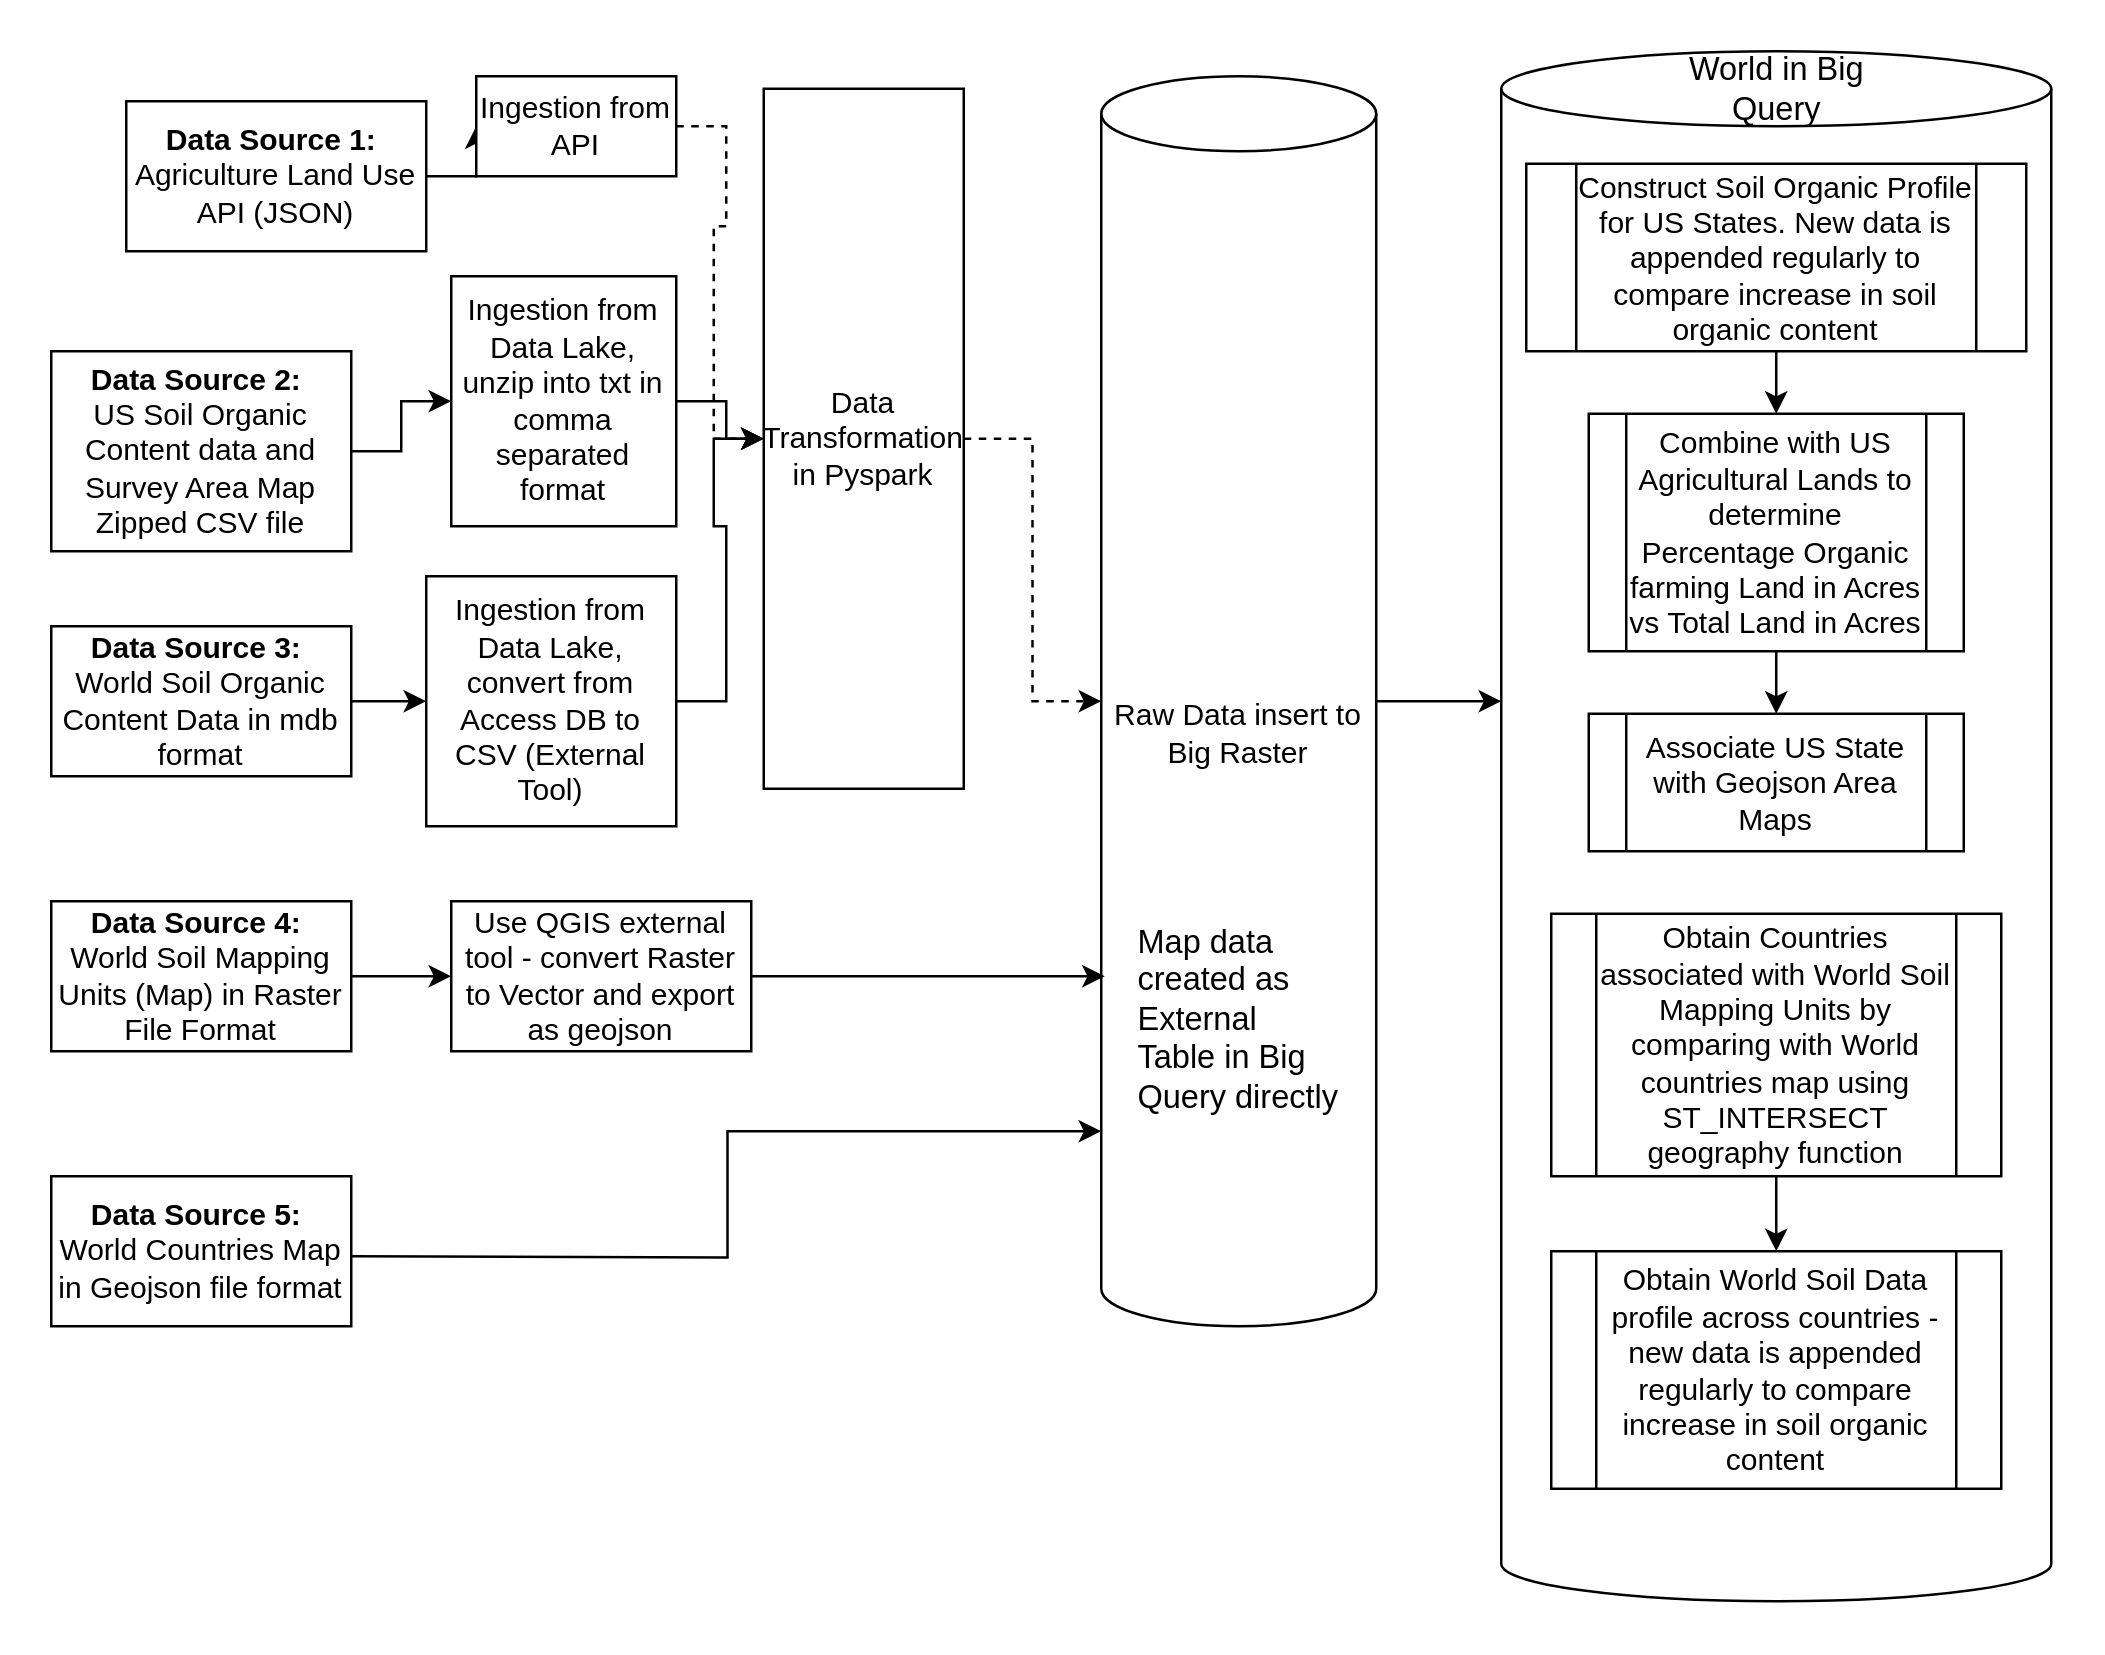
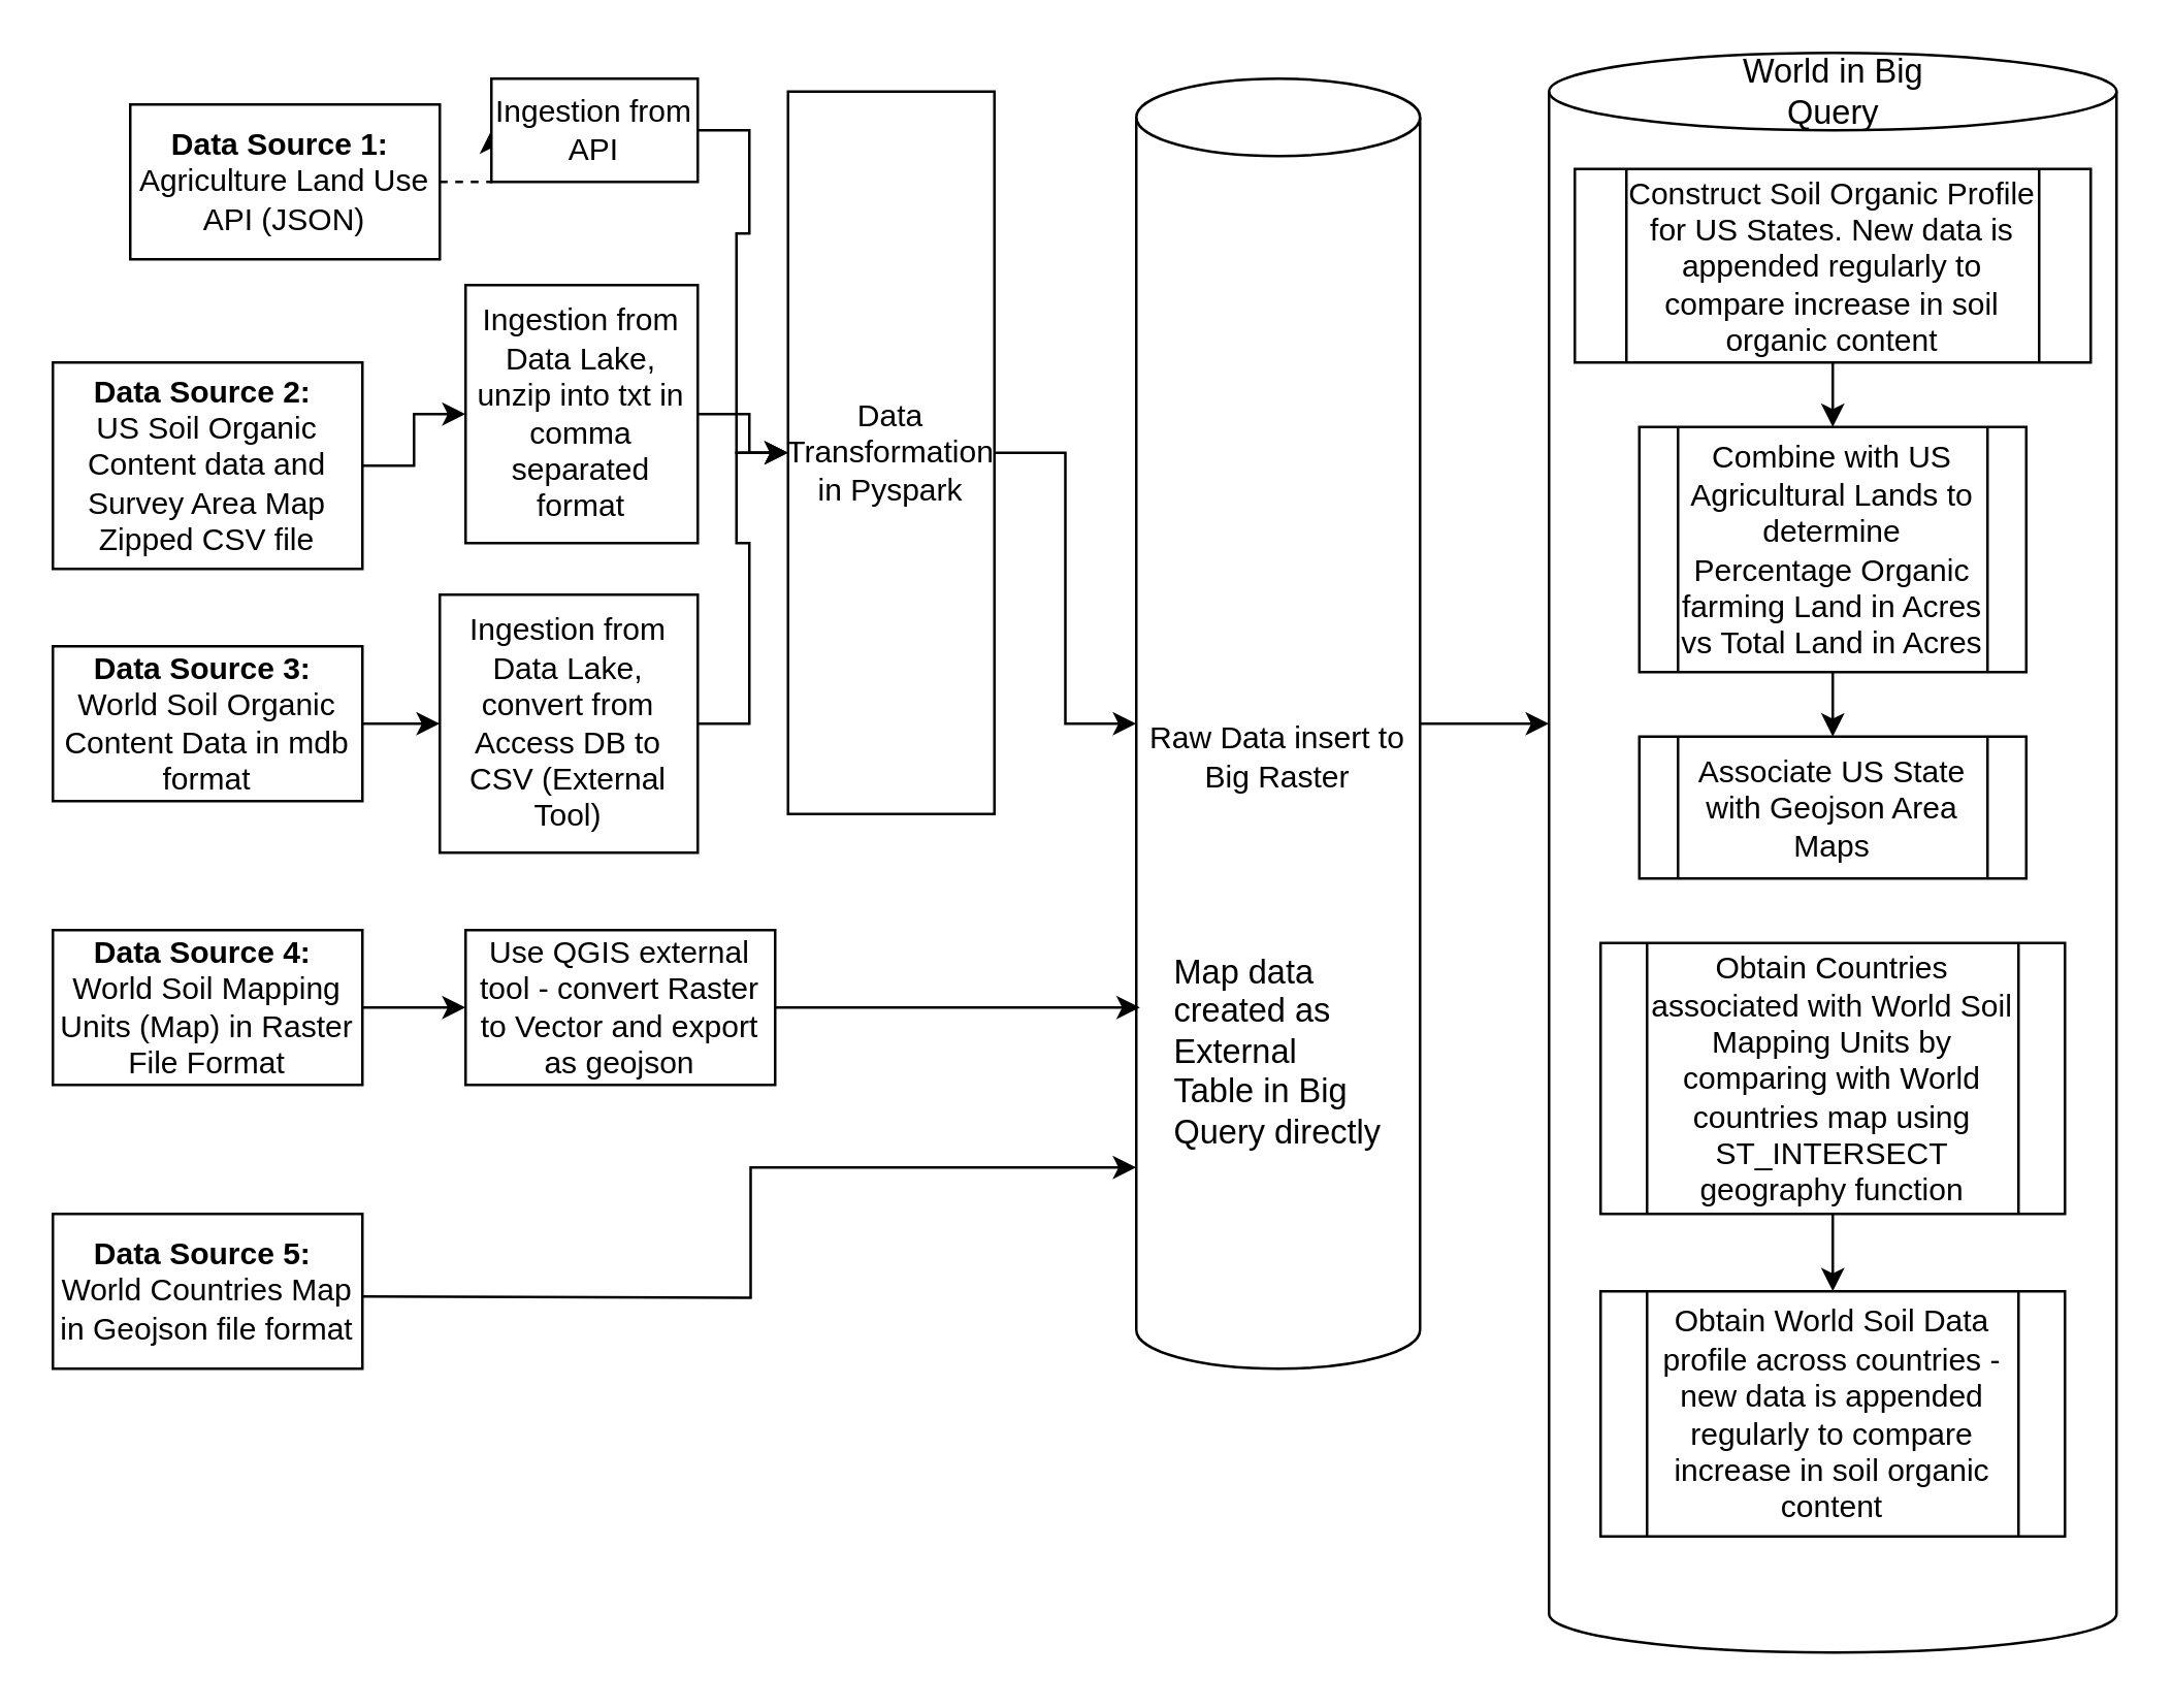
- <mxCell id="2" value="" style="edgeStyle=orthogonalEdgeStyle;rounded=0;orthogonalLoop=1;jettySize=auto;html=1;" parent="1" source="3" target="12" edge="1"><mxGeometry relative="1" as="geometry" /></mxCell>
+ <mxCell id="2" value="" style="edgeStyle=orthogonalEdgeStyle;rounded=0;orthogonalLoop=1;jettySize=auto;html=1;dashed=1;" parent="1" source="3" target="12" edge="1"><mxGeometry relative="1" as="geometry" /></mxCell>
- <mxCell id="11" value="" style="edgeStyle=orthogonalEdgeStyle;rounded=0;orthogonalLoop=1;jettySize=auto;html=1;dashed=1;" parent="1" source="12" target="14" edge="1"><mxGeometry relative="1" as="geometry" /></mxCell>
+ <mxCell id="11" value="" style="edgeStyle=orthogonalEdgeStyle;rounded=0;orthogonalLoop=1;jettySize=auto;html=1;" parent="1" source="12" target="14" edge="1"><mxGeometry relative="1" as="geometry" /></mxCell>
- <mxCell id="13" value="" style="edgeStyle=orthogonalEdgeStyle;rounded=0;orthogonalLoop=1;jettySize=auto;html=1;fontSize=13;dashed=1;" edge="1" parent="1" source="14" target="16"><mxGeometry relative="1" as="geometry" /></mxCell>
+ <mxCell id="13" value="" style="edgeStyle=orthogonalEdgeStyle;rounded=0;orthogonalLoop=1;jettySize=auto;html=1;fontSize=13;" edge="1" parent="1" source="14" target="16"><mxGeometry relative="1" as="geometry" /></mxCell>
